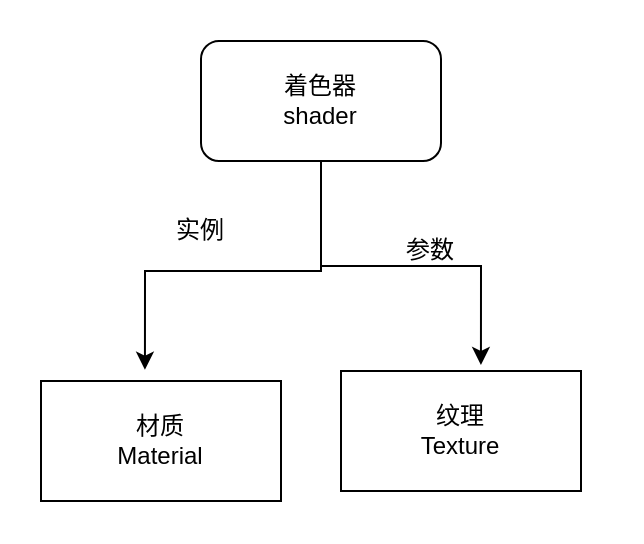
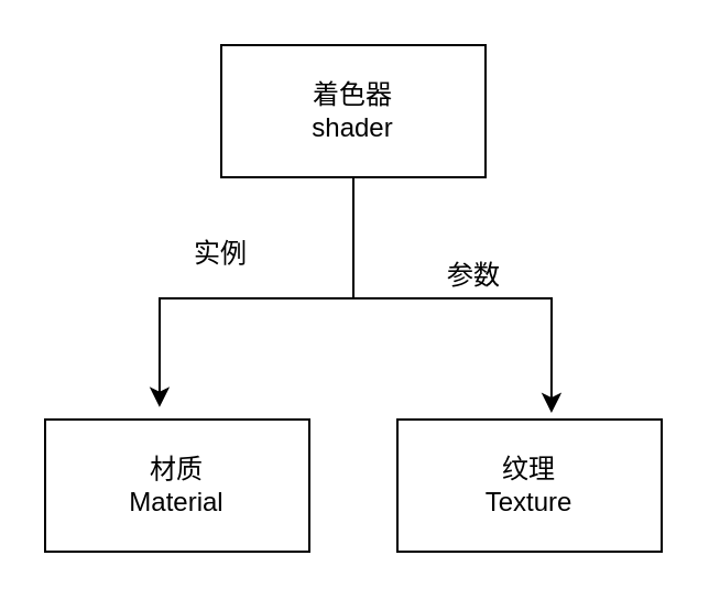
- <mxCell id="5" value="着色器&lt;br&gt;shader" style="whiteSpace=wrap;html=1;rounded=1;" parent="1" vertex="1"><mxGeometry x="100" y="20" width="120" height="60" as="geometry" /></mxCell>
+ <mxCell id="5" value="着色器&lt;br&gt;shader" style="rounded=0;whiteSpace=wrap;html=1;" parent="1" vertex="1"><mxGeometry x="100" y="20" width="120" height="60" as="geometry" /></mxCell>
- <mxCell id="6" value="纹理&lt;br&gt;Texture" style="rounded=0;whiteSpace=wrap;html=1;" parent="1" vertex="1"><mxGeometry x="170" y="185" width="120" height="60" as="geometry" /></mxCell>
+ <mxCell id="6" value="纹理&lt;br&gt;Texture" style="rounded=0;whiteSpace=wrap;html=1;" parent="1" vertex="1"><mxGeometry x="180" y="190" width="120" height="60" as="geometry" /></mxCell>
